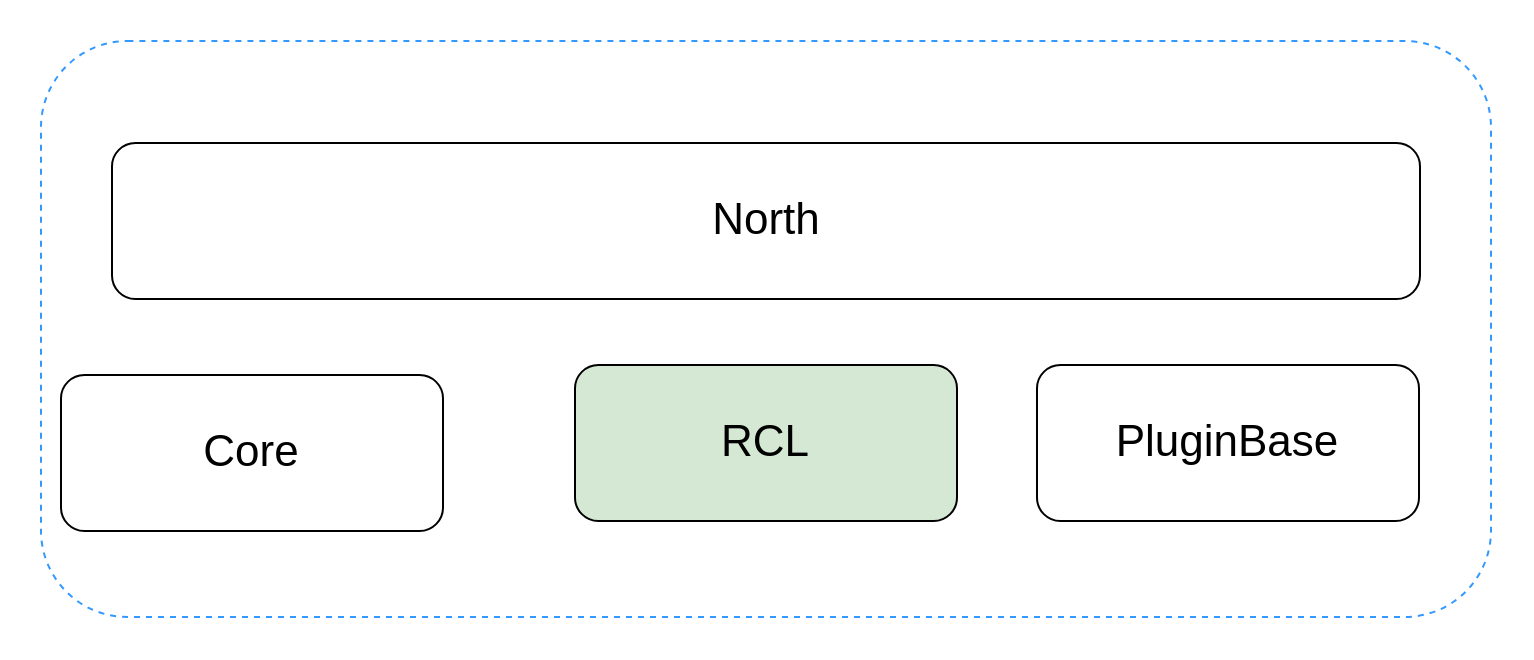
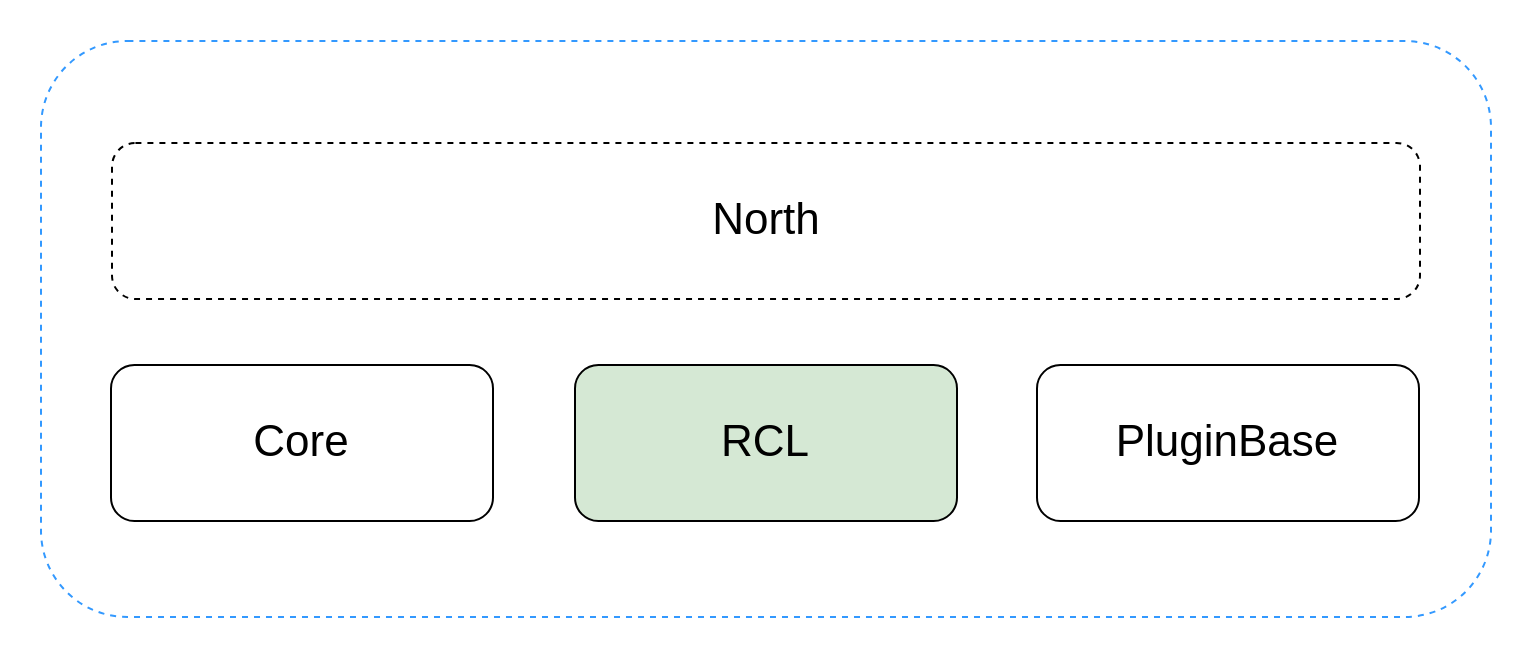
- <mxCell id="2" value="&lt;span style=&quot;font-size: 22px&quot;&gt;North&lt;/span&gt;" style="rounded=1;whiteSpace=wrap;html=1;" vertex="1" parent="1"><mxGeometry x="55.5" y="71" width="654" height="78" as="geometry" /></mxCell>
+ <mxCell id="2" value="&lt;span style=&quot;font-size: 22px&quot;&gt;North&lt;/span&gt;" style="rounded=1;whiteSpace=wrap;html=1;dashed=1;" vertex="1" parent="1"><mxGeometry x="55.5" y="71" width="654" height="78" as="geometry" /></mxCell>
- <mxCell id="3" value="&lt;font style=&quot;font-size: 22px&quot;&gt;Core&lt;/font&gt;" style="rounded=1;whiteSpace=wrap;html=1;" vertex="1" parent="1"><mxGeometry x="30" y="187" width="191" height="78" as="geometry" /></mxCell>
+ <mxCell id="3" value="&lt;font style=&quot;font-size: 22px&quot;&gt;Core&lt;/font&gt;" style="rounded=1;whiteSpace=wrap;html=1;" vertex="1" parent="1"><mxGeometry x="55" y="182" width="191" height="78" as="geometry" /></mxCell>
